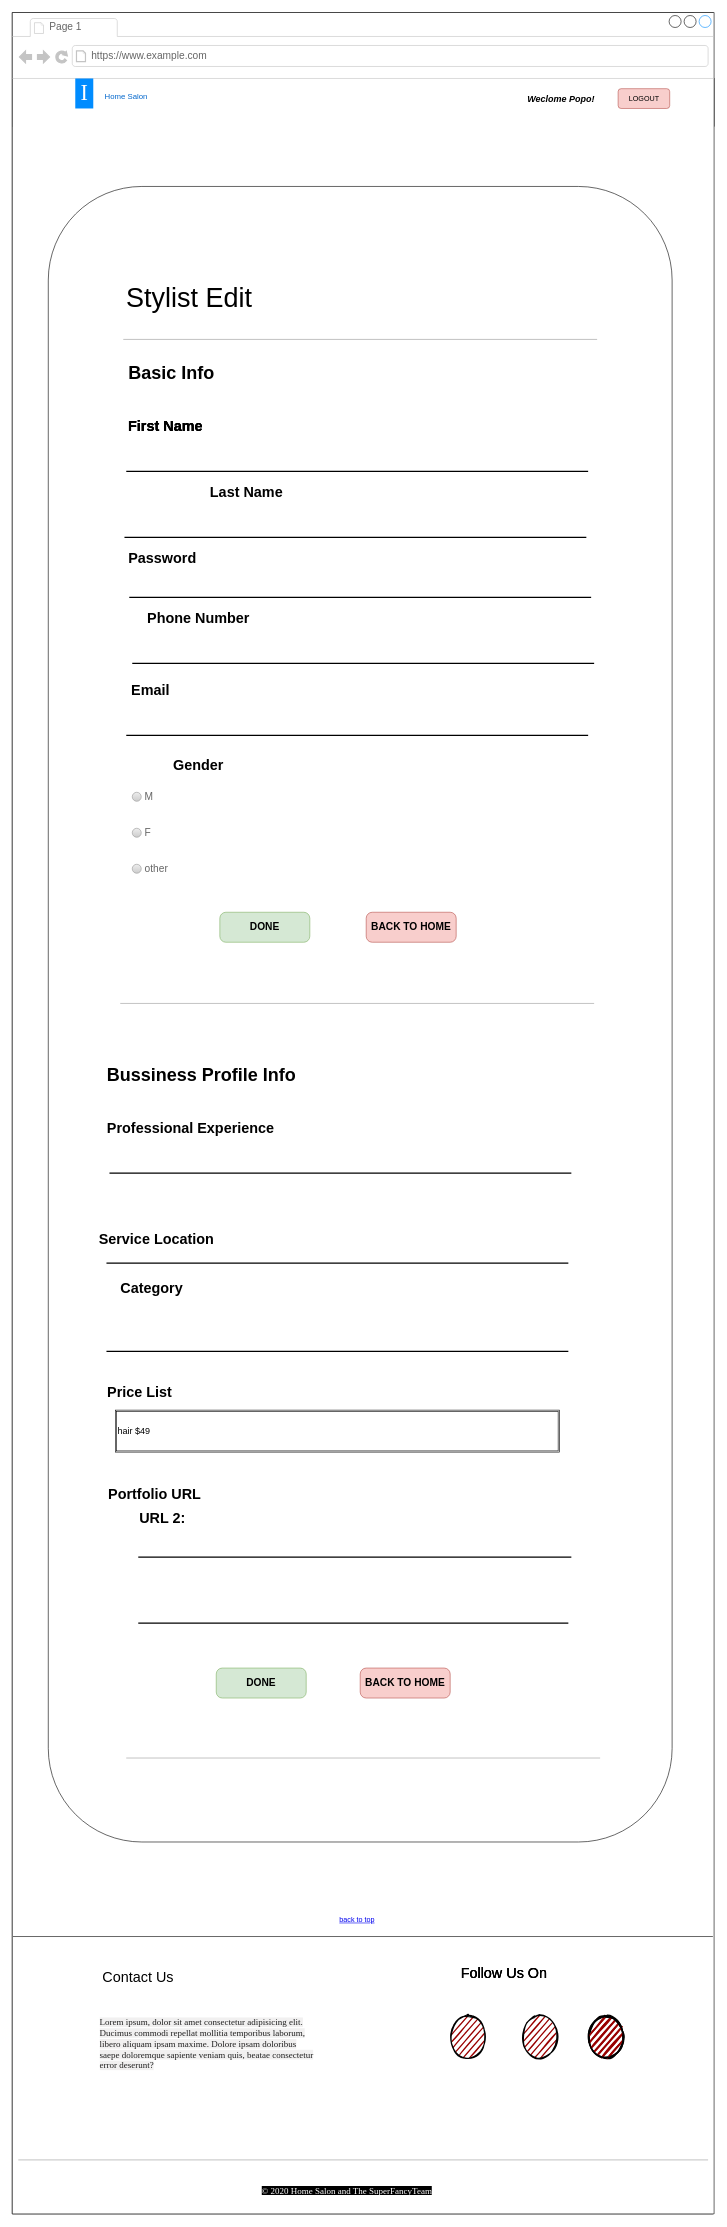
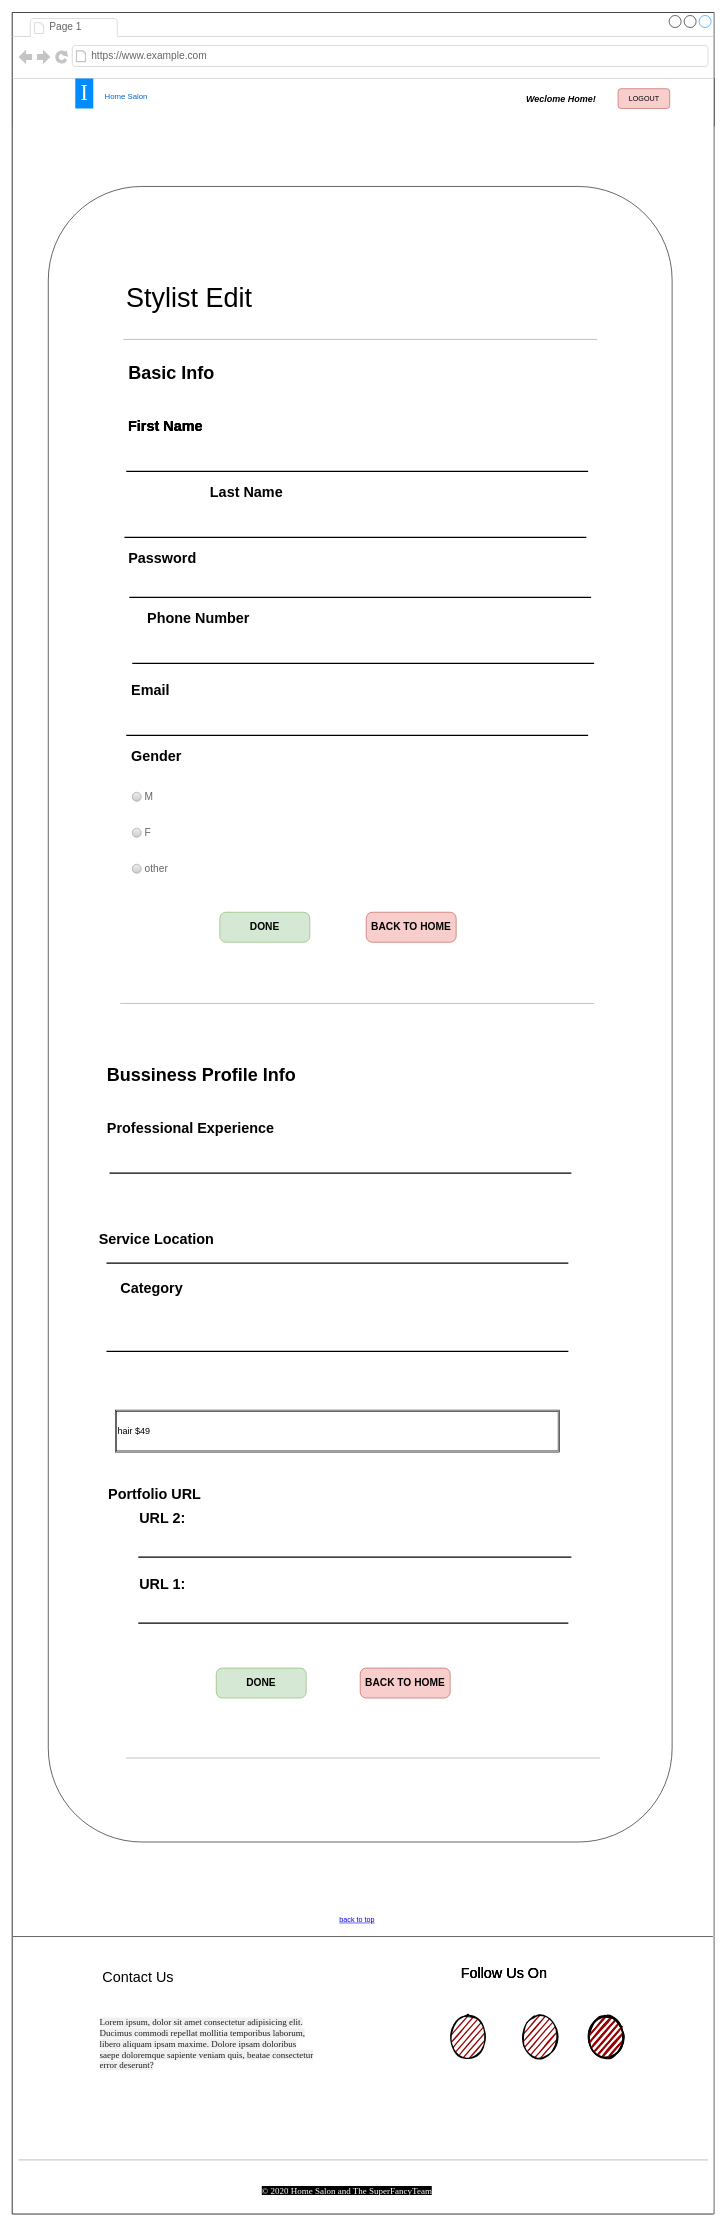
- <mxCell id="39" value="&lt;font style=&quot;font-size: 15px;&quot;&gt;Weclome Popo!&lt;/font&gt;" style="text;html=1;strokeColor=none;fillColor=none;align=center;verticalAlign=middle;whiteSpace=wrap;rounded=0;fontStyle=3;fontSize=15;" parent="25" vertex="1"><mxGeometry x="850" y="133.5" width="130" height="20" as="geometry" /></mxCell>
+ <mxCell id="39" value="&lt;font style=&quot;font-size: 15px;&quot;&gt;Weclome Home!&lt;/font&gt;" style="text;html=1;strokeColor=none;fillColor=none;align=center;verticalAlign=middle;whiteSpace=wrap;rounded=0;fontStyle=3;fontSize=15;" parent="25" vertex="1"><mxGeometry x="850" y="133.5" width="130" height="20" as="geometry" /></mxCell>
- <mxCell id="67" value="Gender" style="text;strokeColor=none;fillColor=none;html=1;fontSize=24;fontStyle=1;verticalAlign=middle;align=center;" parent="25" vertex="1"><mxGeometry x="260" y="1235" width="100" height="40" as="geometry" /></mxCell>
+ <mxCell id="67" value="Gender" style="text;strokeColor=none;fillColor=none;html=1;fontSize=24;fontStyle=1;verticalAlign=middle;align=center;" parent="25" vertex="1"><mxGeometry x="190" y="1220" width="100" height="40" as="geometry" /></mxCell>
- <mxCell id="73" value="Price List" style="text;strokeColor=none;fillColor=none;html=1;fontSize=24;fontStyle=1;verticalAlign=middle;align=center;" parent="25" vertex="1"><mxGeometry x="162" y="2280" width="100" height="40" as="geometry" /></mxCell>
+ <mxCell id="80" value="URL 1:" style="text;strokeColor=none;fillColor=none;html=1;fontSize=24;fontStyle=1;verticalAlign=middle;align=center;" parent="25" vertex="1"><mxGeometry x="200" y="2600" width="100" height="40" as="geometry" /></mxCell>
